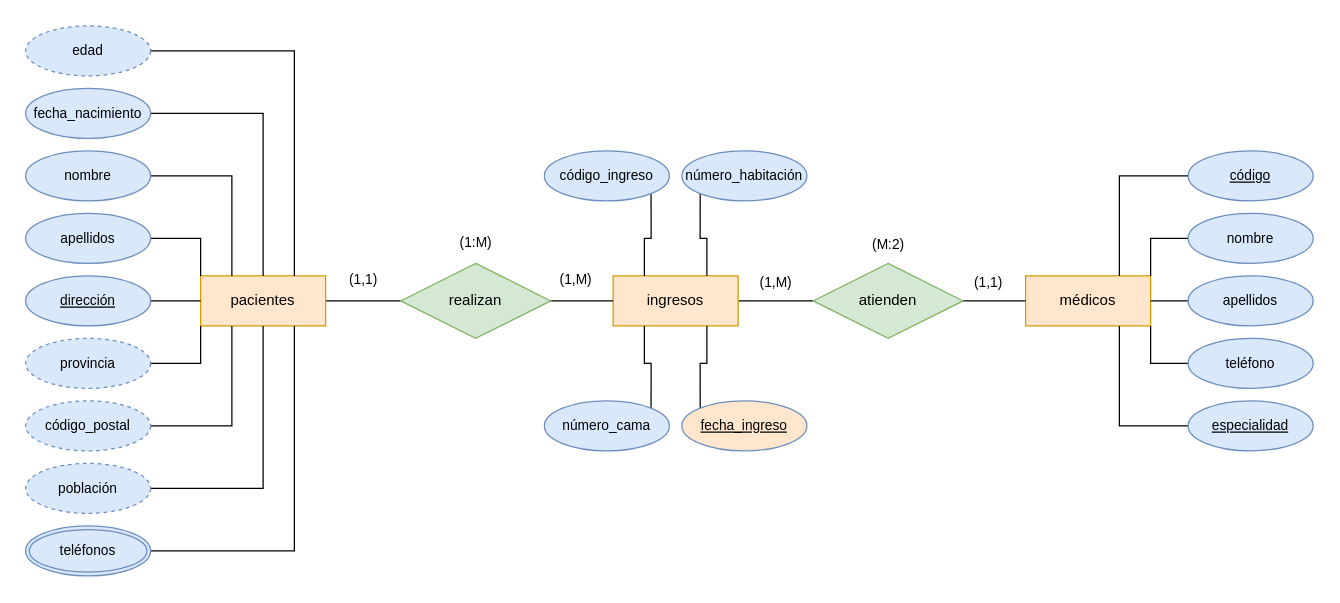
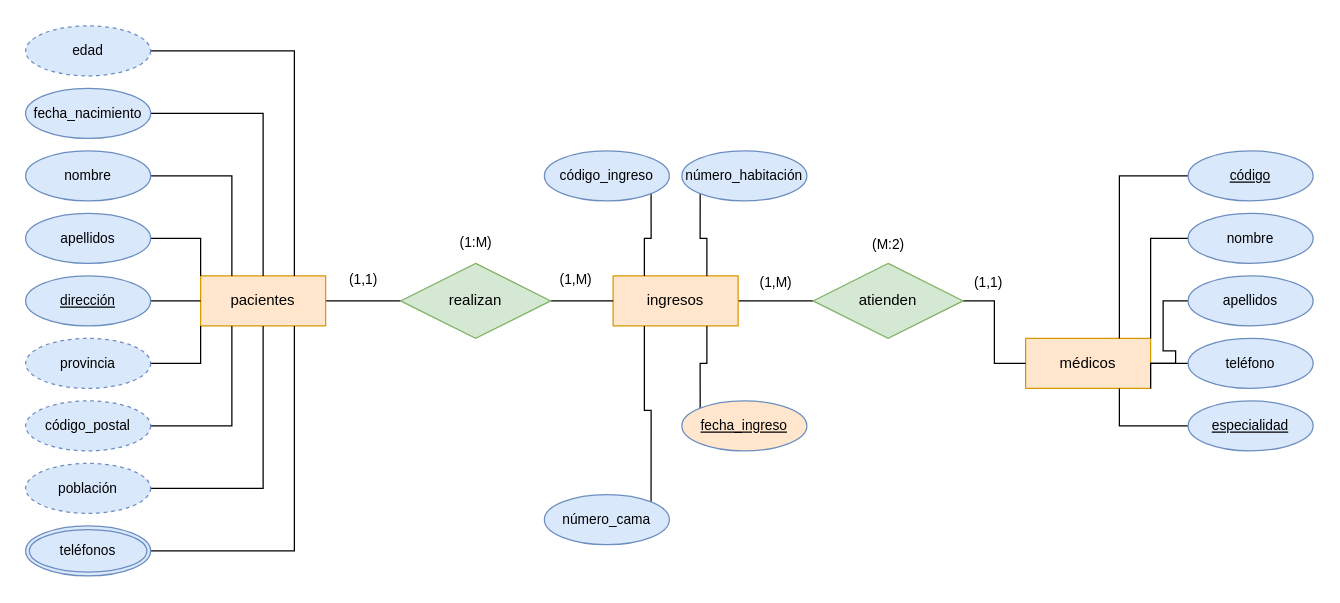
- <mxCell id="6" value="médicos" style="whiteSpace=wrap;html=1;align=center;fillColor=#ffe6cc;strokeColor=#d79b00;" vertex="1" parent="1"><mxGeometry x="820" y="220" width="100" height="40" as="geometry" /></mxCell>
+ <mxCell id="6" value="médicos" style="whiteSpace=wrap;html=1;align=center;fillColor=#ffe6cc;strokeColor=#d79b00;" vertex="1" parent="1"><mxGeometry x="820" y="270" width="100" height="40" as="geometry" /></mxCell>
- <mxCell id="44" value="número_cama" style="ellipse;whiteSpace=wrap;html=1;align=center;fontFamily=Helvetica;fontSize=11;fillColor=#dae8fc;strokeColor=#6c8ebf;" vertex="1" parent="1"><mxGeometry x="435" y="320" width="100" height="40" as="geometry" /></mxCell>
+ <mxCell id="44" value="número_cama" style="ellipse;whiteSpace=wrap;html=1;align=center;fontFamily=Helvetica;fontSize=11;fillColor=#dae8fc;strokeColor=#6c8ebf;" vertex="1" parent="1"><mxGeometry x="435" y="395" width="100" height="40" as="geometry" /></mxCell>
